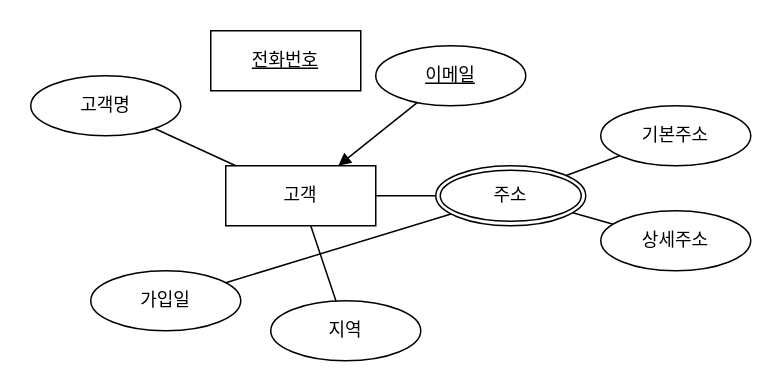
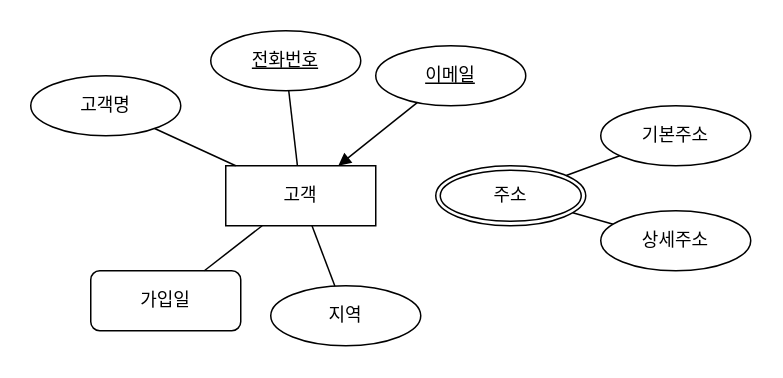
- <mxCell id="6" value="전화번호" style="whiteSpace=wrap;html=1;align=center;fontStyle=4;rounded=0;" vertex="1" parent="1"><mxGeometry x="140" y="20" width="100" height="40" as="geometry" /></mxCell>
+ <mxCell id="6" value="전화번호" style="ellipse;whiteSpace=wrap;html=1;align=center;fontStyle=4;" vertex="1" parent="1"><mxGeometry x="140" y="20" width="100" height="40" as="geometry" /></mxCell>
+ <mxCell id="5" value="" style="endArrow=none;html=1;rounded=0;" edge="1" parent="1" source="6" target="2"><mxGeometry relative="1" as="geometry"><mxPoint x="260" y="70" as="sourcePoint" /><mxPoint x="280" y="130" as="targetPoint" /></mxGeometry></mxCell>
- <mxCell id="10" value="" style="endArrow=none;html=1;rounded=0;" edge="1" parent="1" source="9" target="2"><mxGeometry relative="1" as="geometry"><mxPoint x="313" y="110" as="sourcePoint" /><mxPoint x="260" y="152" as="targetPoint" /></mxGeometry></mxCell>
- <mxCell id="16" value="" style="endArrow=none;html=1;rounded=0;" edge="1" parent="1" source="15" target="9"><mxGeometry relative="1" as="geometry"><mxPoint x="140" y="120" as="sourcePoint" /><mxPoint x="194" y="145" as="targetPoint" /></mxGeometry></mxCell>
+ <mxCell id="16" value="" style="endArrow=none;html=1;rounded=0;" edge="1" parent="1" source="15" target="2"><mxGeometry relative="1" as="geometry"><mxPoint x="140" y="120" as="sourcePoint" /><mxPoint x="194" y="145" as="targetPoint" /></mxGeometry></mxCell>
- <mxCell id="15" value="가입일" style="ellipse;whiteSpace=wrap;html=1;align=center;" vertex="1" parent="1"><mxGeometry x="60" y="180" width="100" height="40" as="geometry" /></mxCell>
+ <mxCell id="15" value="가입일" style="whiteSpace=wrap;html=1;align=center;rounded=1;" vertex="1" parent="1"><mxGeometry x="60" y="180" width="100" height="40" as="geometry" /></mxCell>
- <mxCell id="17" value="지역" style="ellipse;whiteSpace=wrap;html=1;align=center;" vertex="1" parent="1"><mxGeometry x="180" y="200" width="100" height="40" as="geometry" /></mxCell>
+ <mxCell id="17" value="지역" style="ellipse;whiteSpace=wrap;html=1;align=center;" vertex="1" parent="1"><mxGeometry x="180" y="190" width="100" height="40" as="geometry" /></mxCell>
